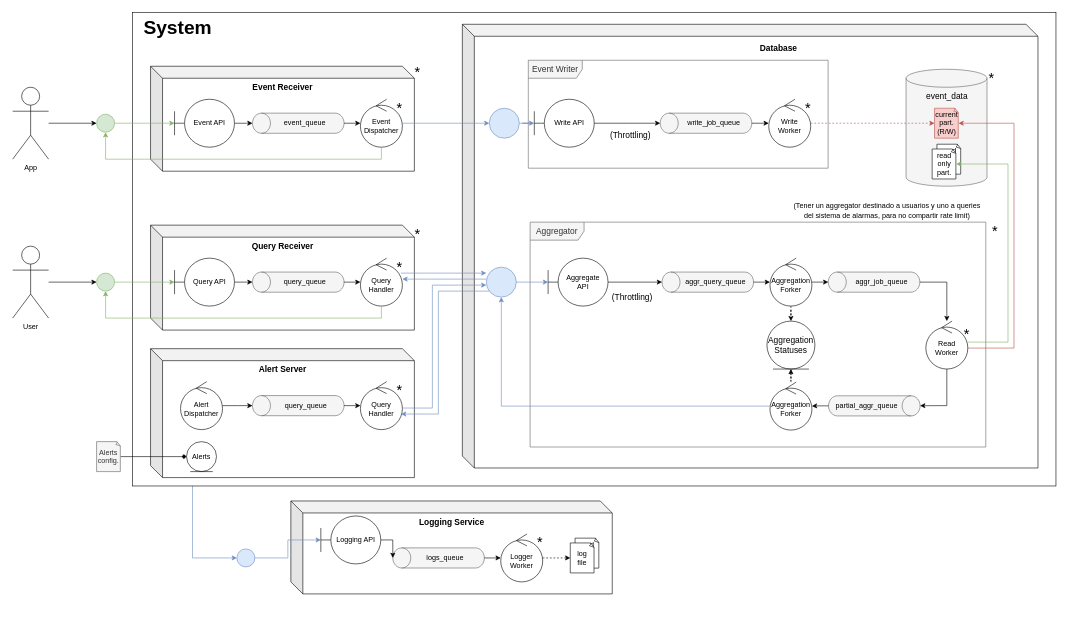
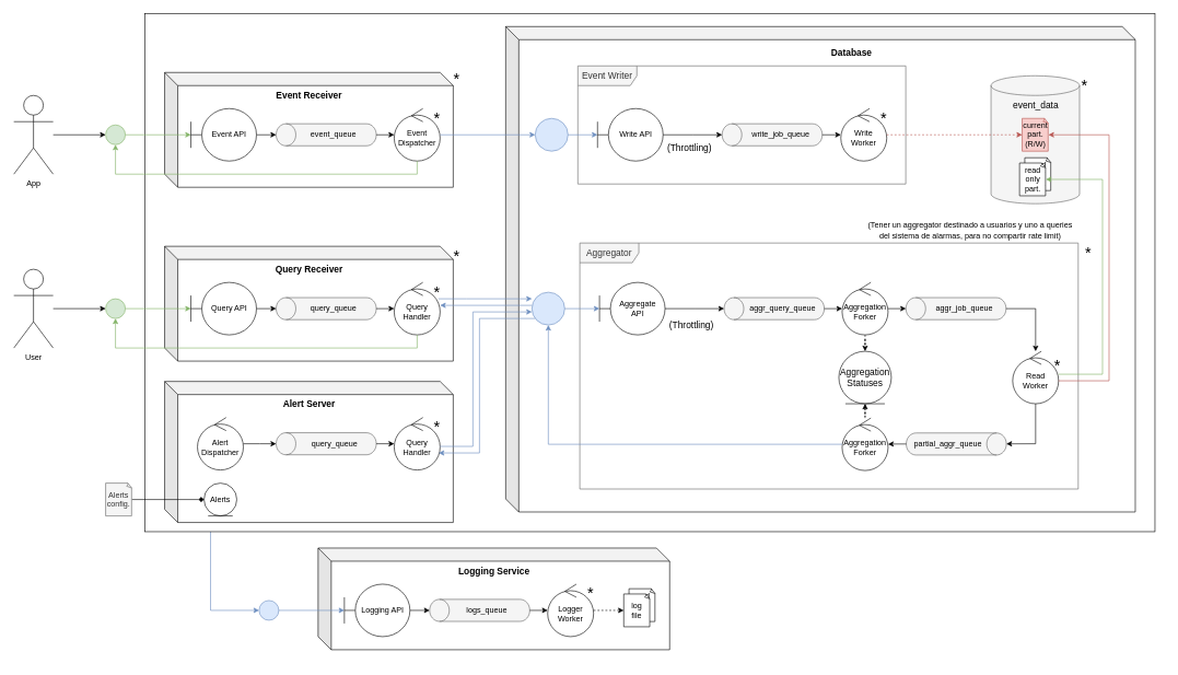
- <mxCell id="65" value="&lt;span&gt;&lt;font style=&quot;font-size: 32px&quot; color=&quot;#000000&quot;&gt;System&lt;/font&gt;&lt;/span&gt;" style="text;html=1;align=center;verticalAlign=middle;resizable=0;points=[];autosize=1;strokeColor=none;fillColor=none;fontSize=14;fontColor=#FF3333;fontStyle=1" vertex="1" parent="1"><mxGeometry x="230" y="30" width="130" height="30" as="geometry" /></mxCell>
- <mxCell id="42" value="Write API" style="shape=umlBoundary;whiteSpace=wrap;html=1;" vertex="1" parent="40"><mxGeometry x="70" y="65" width="100" height="80" as="geometry" /></mxCell>
+ <mxCell id="42" value="Write API" style="shape=umlBoundary;whiteSpace=wrap;html=1;" vertex="1" parent="40"><mxGeometry x="90" y="65" width="100" height="80" as="geometry" /></mxCell>
- <mxCell id="127" value="Logging API" style="shape=umlBoundary;whiteSpace=wrap;html=1;" vertex="1" parent="120"><mxGeometry x="140" y="25" width="100" height="80" as="geometry" /></mxCell>
+ <mxCell id="127" value="Logging API" style="shape=umlBoundary;whiteSpace=wrap;html=1;" vertex="1" parent="120"><mxGeometry x="130" y="55" width="100" height="80" as="geometry" /></mxCell>
